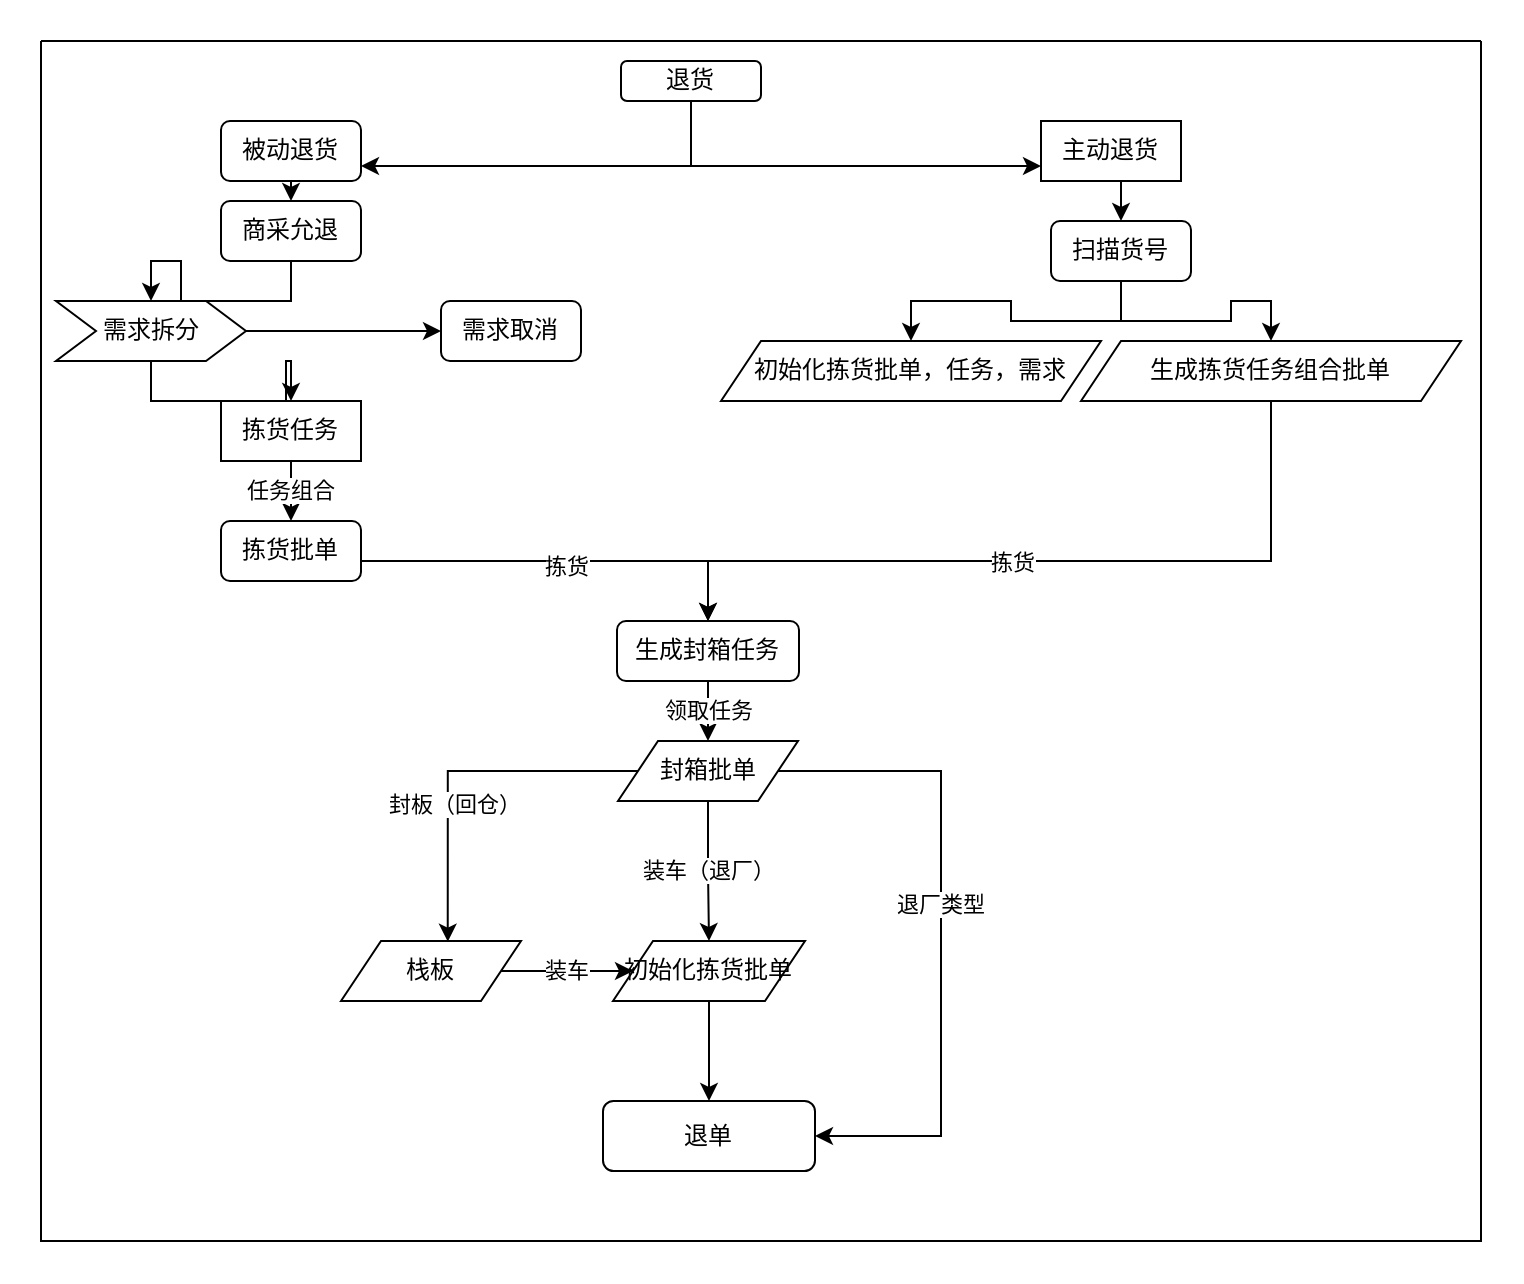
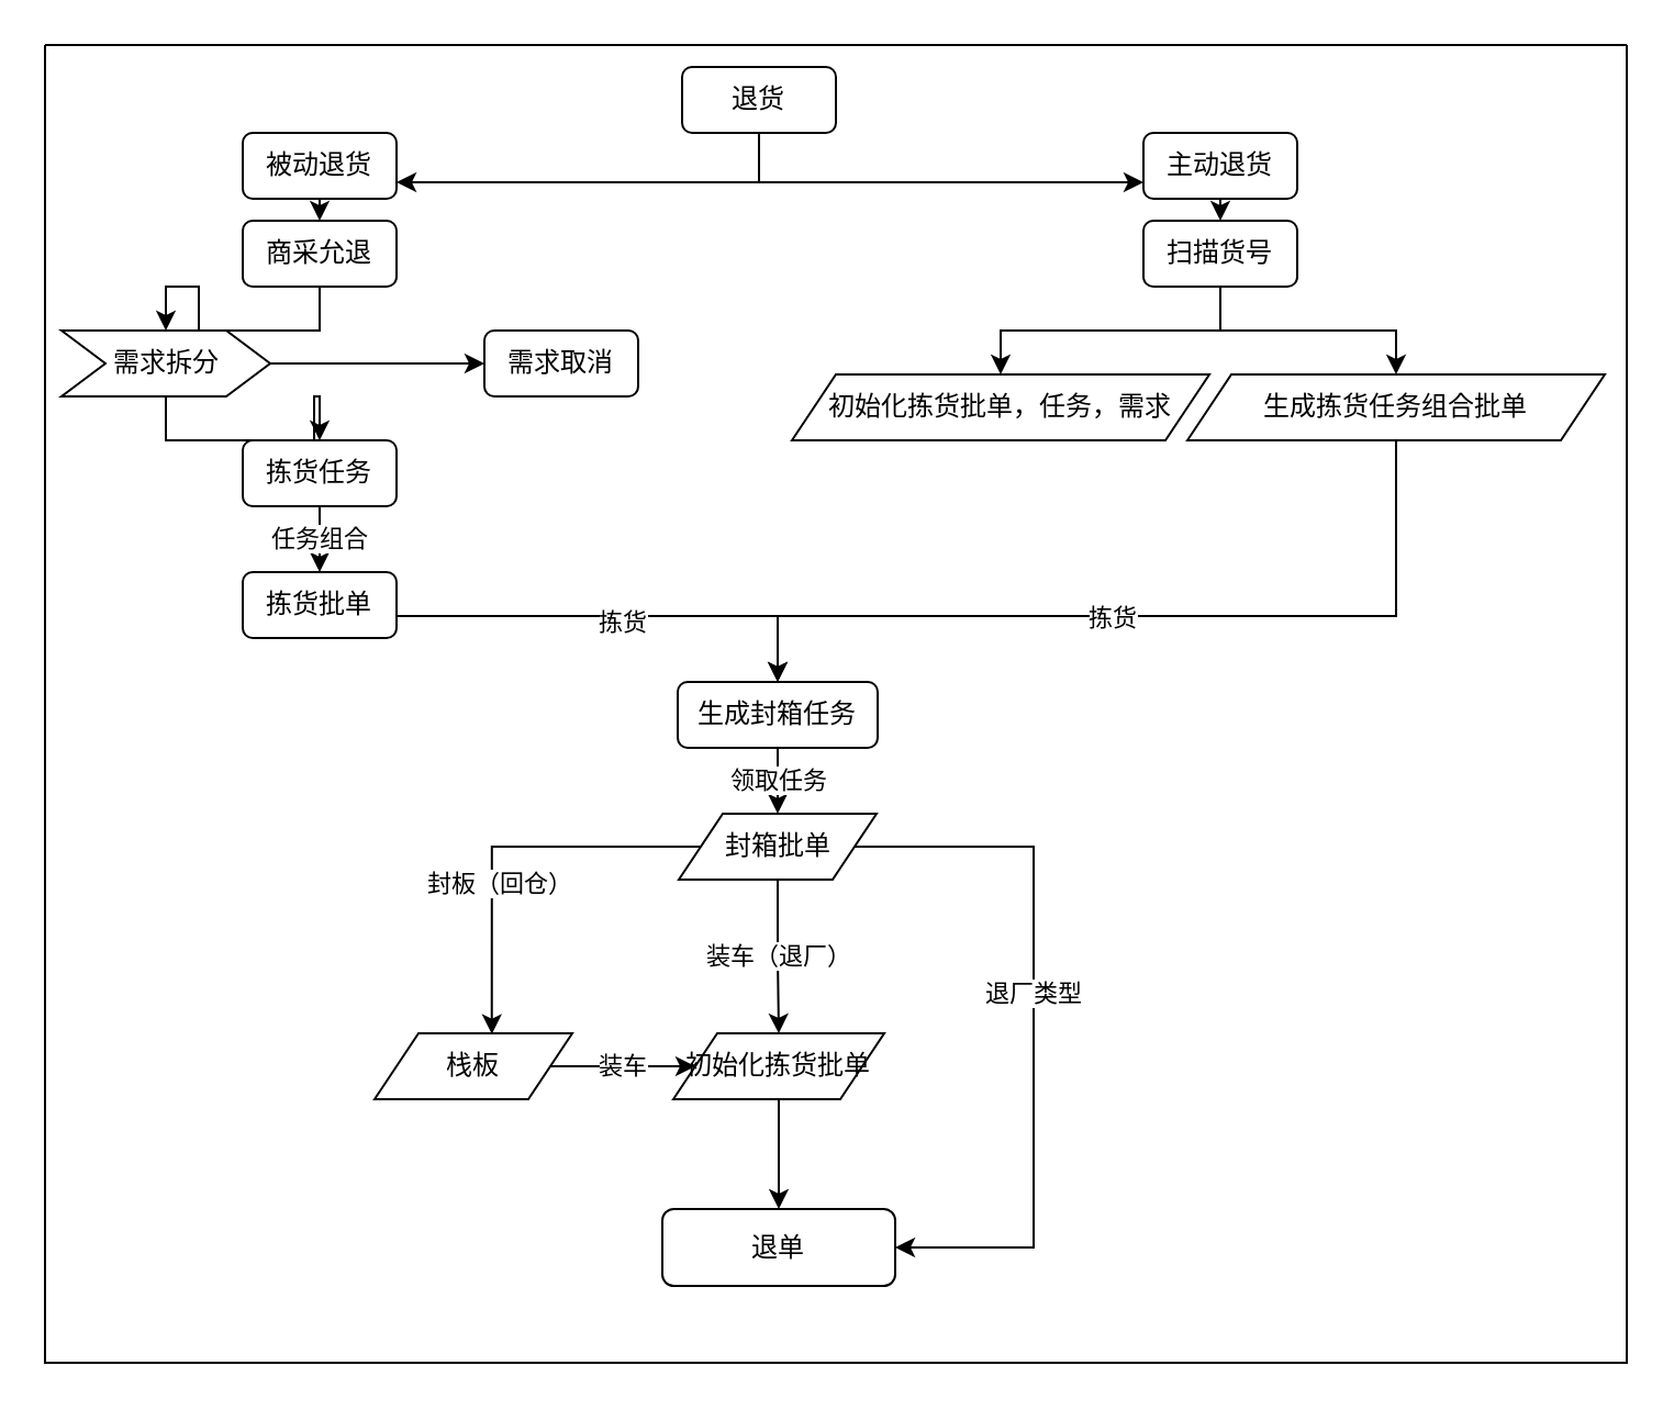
- <mxCell id="5" value="退货" style="rounded=1;whiteSpace=wrap;html=1;" vertex="1" parent="2"><mxGeometry x="290" y="10" width="70" height="20" as="geometry" /></mxCell>
+ <mxCell id="5" value="退货" style="rounded=1;whiteSpace=wrap;html=1;" vertex="1" parent="2"><mxGeometry x="290" y="10" width="70" height="30" as="geometry" /></mxCell>
- <mxCell id="9" value="主动退货" style="whiteSpace=wrap;html=1;rounded=0;" vertex="1" parent="2"><mxGeometry x="500" y="40" width="70" height="30" as="geometry" /></mxCell>
+ <mxCell id="9" value="主动退货" style="rounded=1;whiteSpace=wrap;html=1;" vertex="1" parent="2"><mxGeometry x="500" y="40" width="70" height="30" as="geometry" /></mxCell>
- <mxCell id="14" value="扫描货号" style="rounded=1;whiteSpace=wrap;html=1;" vertex="1" parent="2"><mxGeometry x="505" y="90" width="70" height="30" as="geometry" /></mxCell>
+ <mxCell id="14" value="扫描货号" style="rounded=1;whiteSpace=wrap;html=1;" vertex="1" parent="2"><mxGeometry x="500" y="80" width="70" height="30" as="geometry" /></mxCell>
- <mxCell id="20" value="拣货任务" style="whiteSpace=wrap;html=1;rounded=0;" vertex="1" parent="2"><mxGeometry x="90" y="180" width="70" height="30" as="geometry" /></mxCell>
+ <mxCell id="20" value="拣货任务" style="rounded=1;whiteSpace=wrap;html=1;" vertex="1" parent="2"><mxGeometry x="90" y="180" width="70" height="30" as="geometry" /></mxCell>
